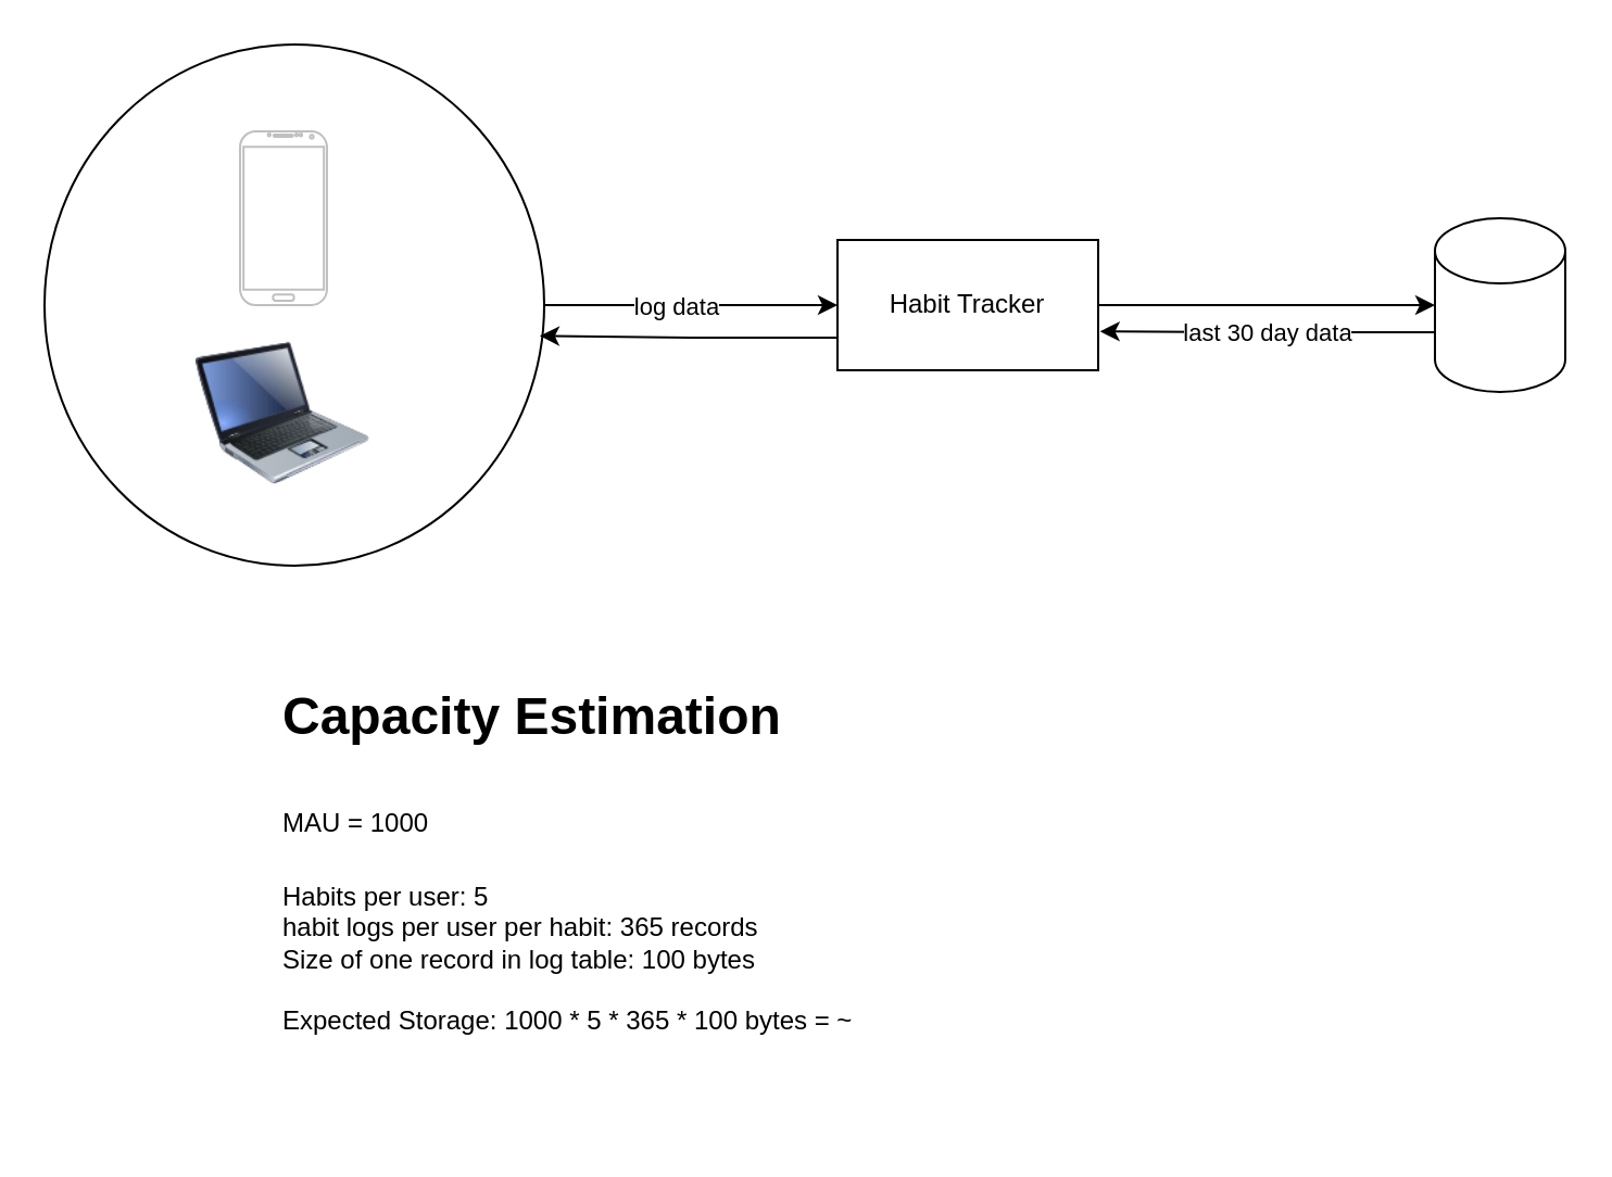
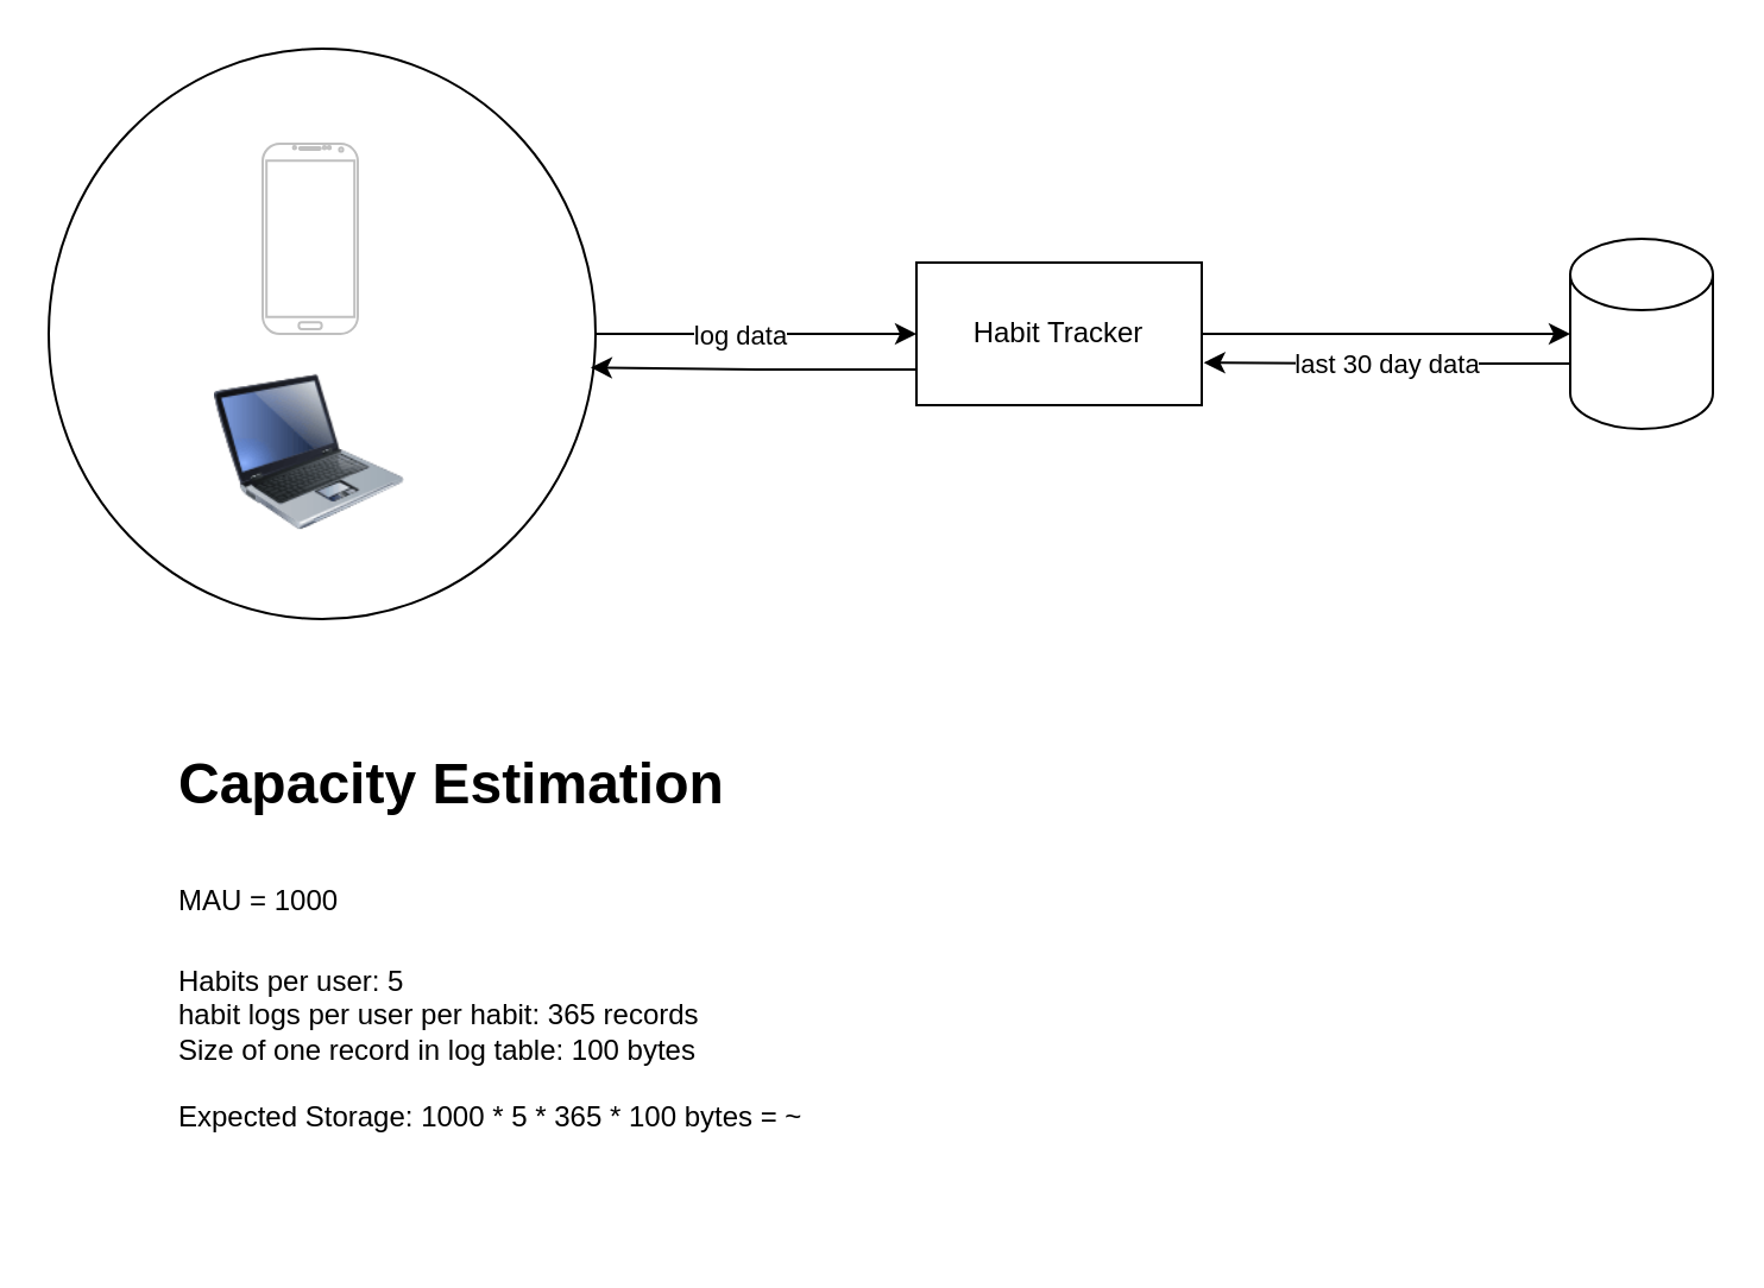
- <mxCell id="12" value="&lt;h1&gt;&lt;span style=&quot;background-color: initial;&quot;&gt;Capacity Estimation&lt;/span&gt;&lt;/h1&gt;&lt;h1&gt;&lt;span style=&quot;font-size: 12px; font-weight: 400;&quot;&gt;MAU = 1000&lt;/span&gt;&lt;/h1&gt;&lt;div&gt;&lt;span style=&quot;font-size: 12px; font-weight: 400;&quot;&gt;Habits per user: 5&lt;/span&gt;&lt;/div&gt;&lt;div&gt;&lt;span style=&quot;font-size: 12px; font-weight: 400;&quot;&gt;habit logs per user per habit: 365 records&lt;/span&gt;&lt;/div&gt;&lt;div&gt;Size of one record in log table: 100 bytes&lt;/div&gt;&lt;div&gt;&lt;span style=&quot;font-size: 12px; font-weight: 400;&quot;&gt;&lt;br&gt;&lt;/span&gt;&lt;/div&gt;&lt;div&gt;&lt;span style=&quot;font-size: 12px; font-weight: 400;&quot;&gt;Expected Storage: 1000 * 5 * 365 * 100 bytes = ~&lt;/span&gt;&lt;/div&gt;" style="text;html=1;strokeColor=none;fillColor=none;spacing=5;spacingTop=-20;whiteSpace=wrap;overflow=hidden;rounded=0;" vertex="1" parent="1"><mxGeometry x="125" y="310" width="590" height="210" as="geometry" /></mxCell>
+ <mxCell id="12" value="&lt;h1&gt;&lt;span style=&quot;background-color: initial;&quot;&gt;Capacity Estimation&lt;/span&gt;&lt;/h1&gt;&lt;h1&gt;&lt;span style=&quot;font-size: 12px; font-weight: 400;&quot;&gt;MAU = 1000&lt;/span&gt;&lt;/h1&gt;&lt;div&gt;&lt;span style=&quot;font-size: 12px; font-weight: 400;&quot;&gt;Habits per user: 5&lt;/span&gt;&lt;/div&gt;&lt;div&gt;&lt;span style=&quot;font-size: 12px; font-weight: 400;&quot;&gt;habit logs per user per habit: 365 records&lt;/span&gt;&lt;/div&gt;&lt;div&gt;Size of one record in log table: 100 bytes&lt;/div&gt;&lt;div&gt;&lt;span style=&quot;font-size: 12px; font-weight: 400;&quot;&gt;&lt;br&gt;&lt;/span&gt;&lt;/div&gt;&lt;div&gt;&lt;span style=&quot;font-size: 12px; font-weight: 400;&quot;&gt;Expected Storage: 1000 * 5 * 365 * 100 bytes = ~&lt;/span&gt;&lt;/div&gt;" style="text;html=1;strokeColor=none;fillColor=none;spacing=5;spacingTop=-20;whiteSpace=wrap;overflow=hidden;rounded=0;" vertex="1" parent="1"><mxGeometry x="70" y="310" width="590" height="210" as="geometry" /></mxCell>
